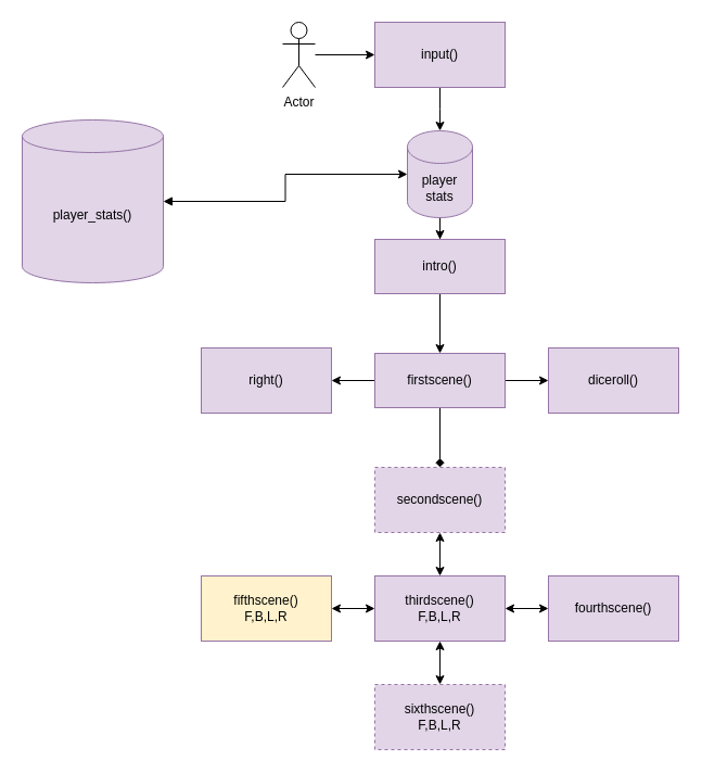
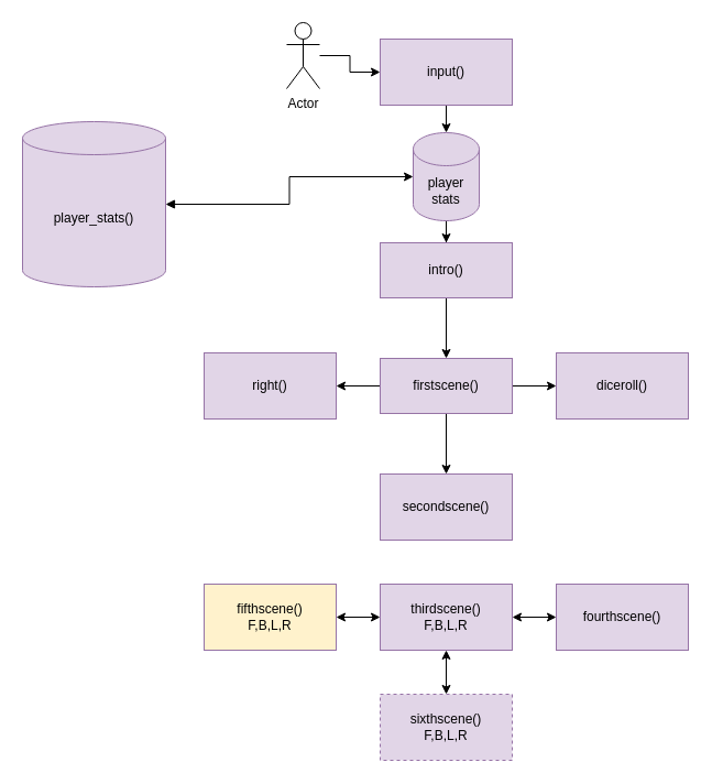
- <mxCell id="14" value="input()" style="rounded=0;whiteSpace=wrap;html=1;fillColor=#e1d5e7;strokeColor=#9673a6;" vertex="1" parent="1"><mxGeometry x="345" y="20" width="120" height="60" as="geometry" /></mxCell>
+ <mxCell id="14" value="input()" style="rounded=0;whiteSpace=wrap;html=1;fillColor=#e1d5e7;strokeColor=#9673a6;" vertex="1" parent="1"><mxGeometry x="345" y="35" width="120" height="60" as="geometry" /></mxCell>
- <mxCell id="9" value="" style="edgeStyle=orthogonalEdgeStyle;rounded=0;orthogonalLoop=1;jettySize=auto;html=1;startArrow=none;startFill=0;endArrow=diamond;" edge="1" parent="1" source="10" target="20"><mxGeometry relative="1" as="geometry" /></mxCell>
+ <mxCell id="9" value="" style="edgeStyle=orthogonalEdgeStyle;rounded=0;orthogonalLoop=1;jettySize=auto;html=1;startArrow=none;startFill=0;" edge="1" parent="1" source="10" target="20"><mxGeometry relative="1" as="geometry" /></mxCell>
- <mxCell id="20" value="secondscene()" style="whiteSpace=wrap;html=1;fillColor=#e1d5e7;strokeColor=#9673a6;rounded=0;dashed=1;" vertex="1" parent="1"><mxGeometry x="345" y="430" width="120" height="60" as="geometry" /></mxCell>
+ <mxCell id="20" value="secondscene()" style="whiteSpace=wrap;html=1;fillColor=#e1d5e7;strokeColor=#9673a6;rounded=0;" vertex="1" parent="1"><mxGeometry x="345" y="430" width="120" height="60" as="geometry" /></mxCell>
- <mxCell id="19" value="" style="edgeStyle=orthogonalEdgeStyle;rounded=0;orthogonalLoop=1;jettySize=auto;html=1;startArrow=classic;startFill=1;" edge="1" parent="1" source="20" target="23"><mxGeometry relative="1" as="geometry" /></mxCell>
